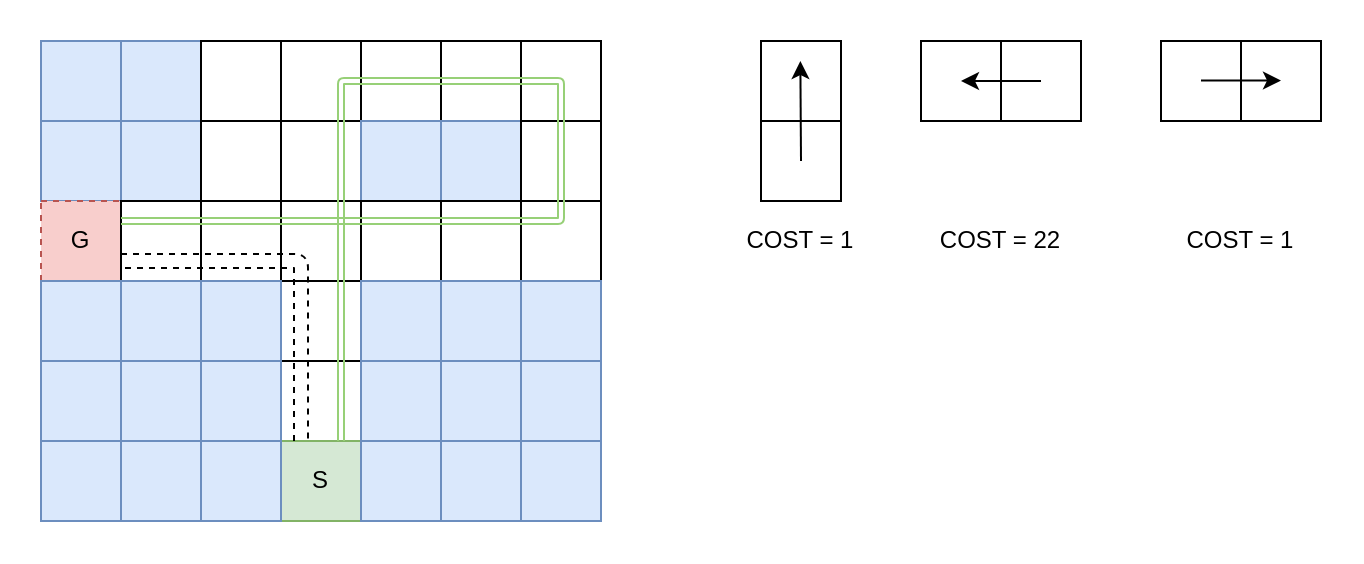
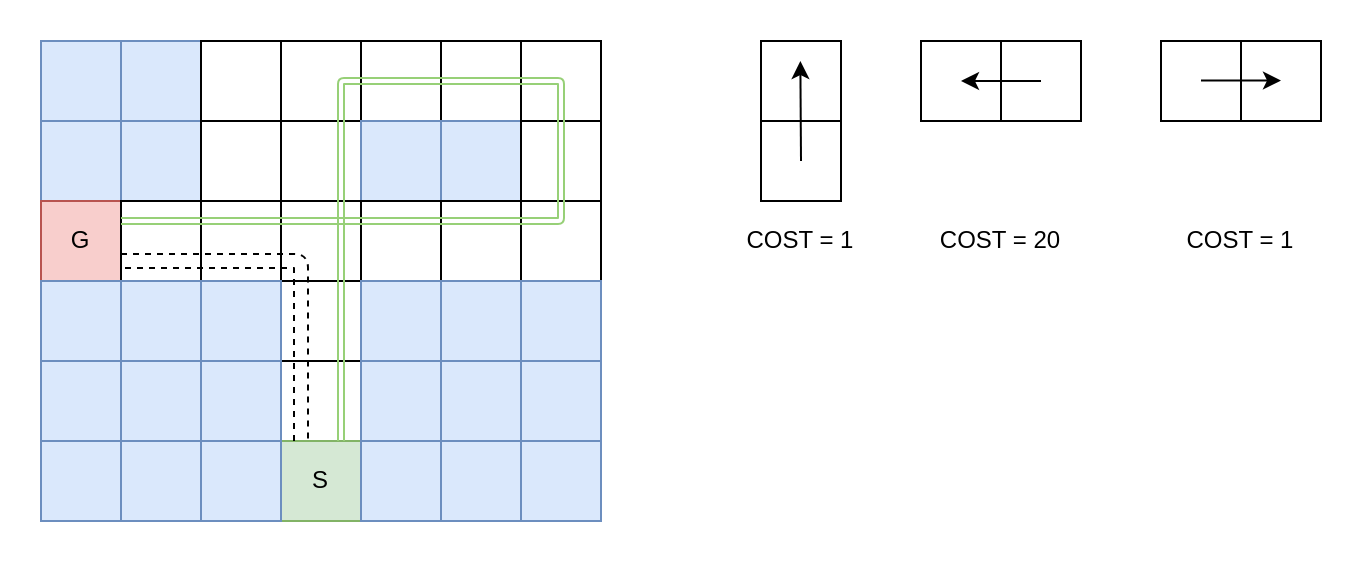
- <mxCell id="18" value="G" style="whiteSpace=wrap;html=1;aspect=fixed;fillColor=#f8cecc;strokeColor=#b85450;dashed=1;" vertex="1" parent="1"><mxGeometry x="20" y="100" width="40" height="40" as="geometry" /></mxCell>
+ <mxCell id="18" value="G" style="whiteSpace=wrap;html=1;aspect=fixed;fillColor=#f8cecc;strokeColor=#b85450;" vertex="1" parent="1"><mxGeometry x="20" y="100" width="40" height="40" as="geometry" /></mxCell>
- <mxCell id="54" value="COST = 22" style="text;html=1;strokeColor=none;fillColor=none;align=center;verticalAlign=middle;whiteSpace=wrap;rounded=0;" vertex="1" parent="1"><mxGeometry x="460" y="110" width="80" height="20" as="geometry" /></mxCell>
+ <mxCell id="54" value="COST = 20" style="text;html=1;strokeColor=none;fillColor=none;align=center;verticalAlign=middle;whiteSpace=wrap;rounded=0;" vertex="1" parent="1"><mxGeometry x="460" y="110" width="80" height="20" as="geometry" /></mxCell>
